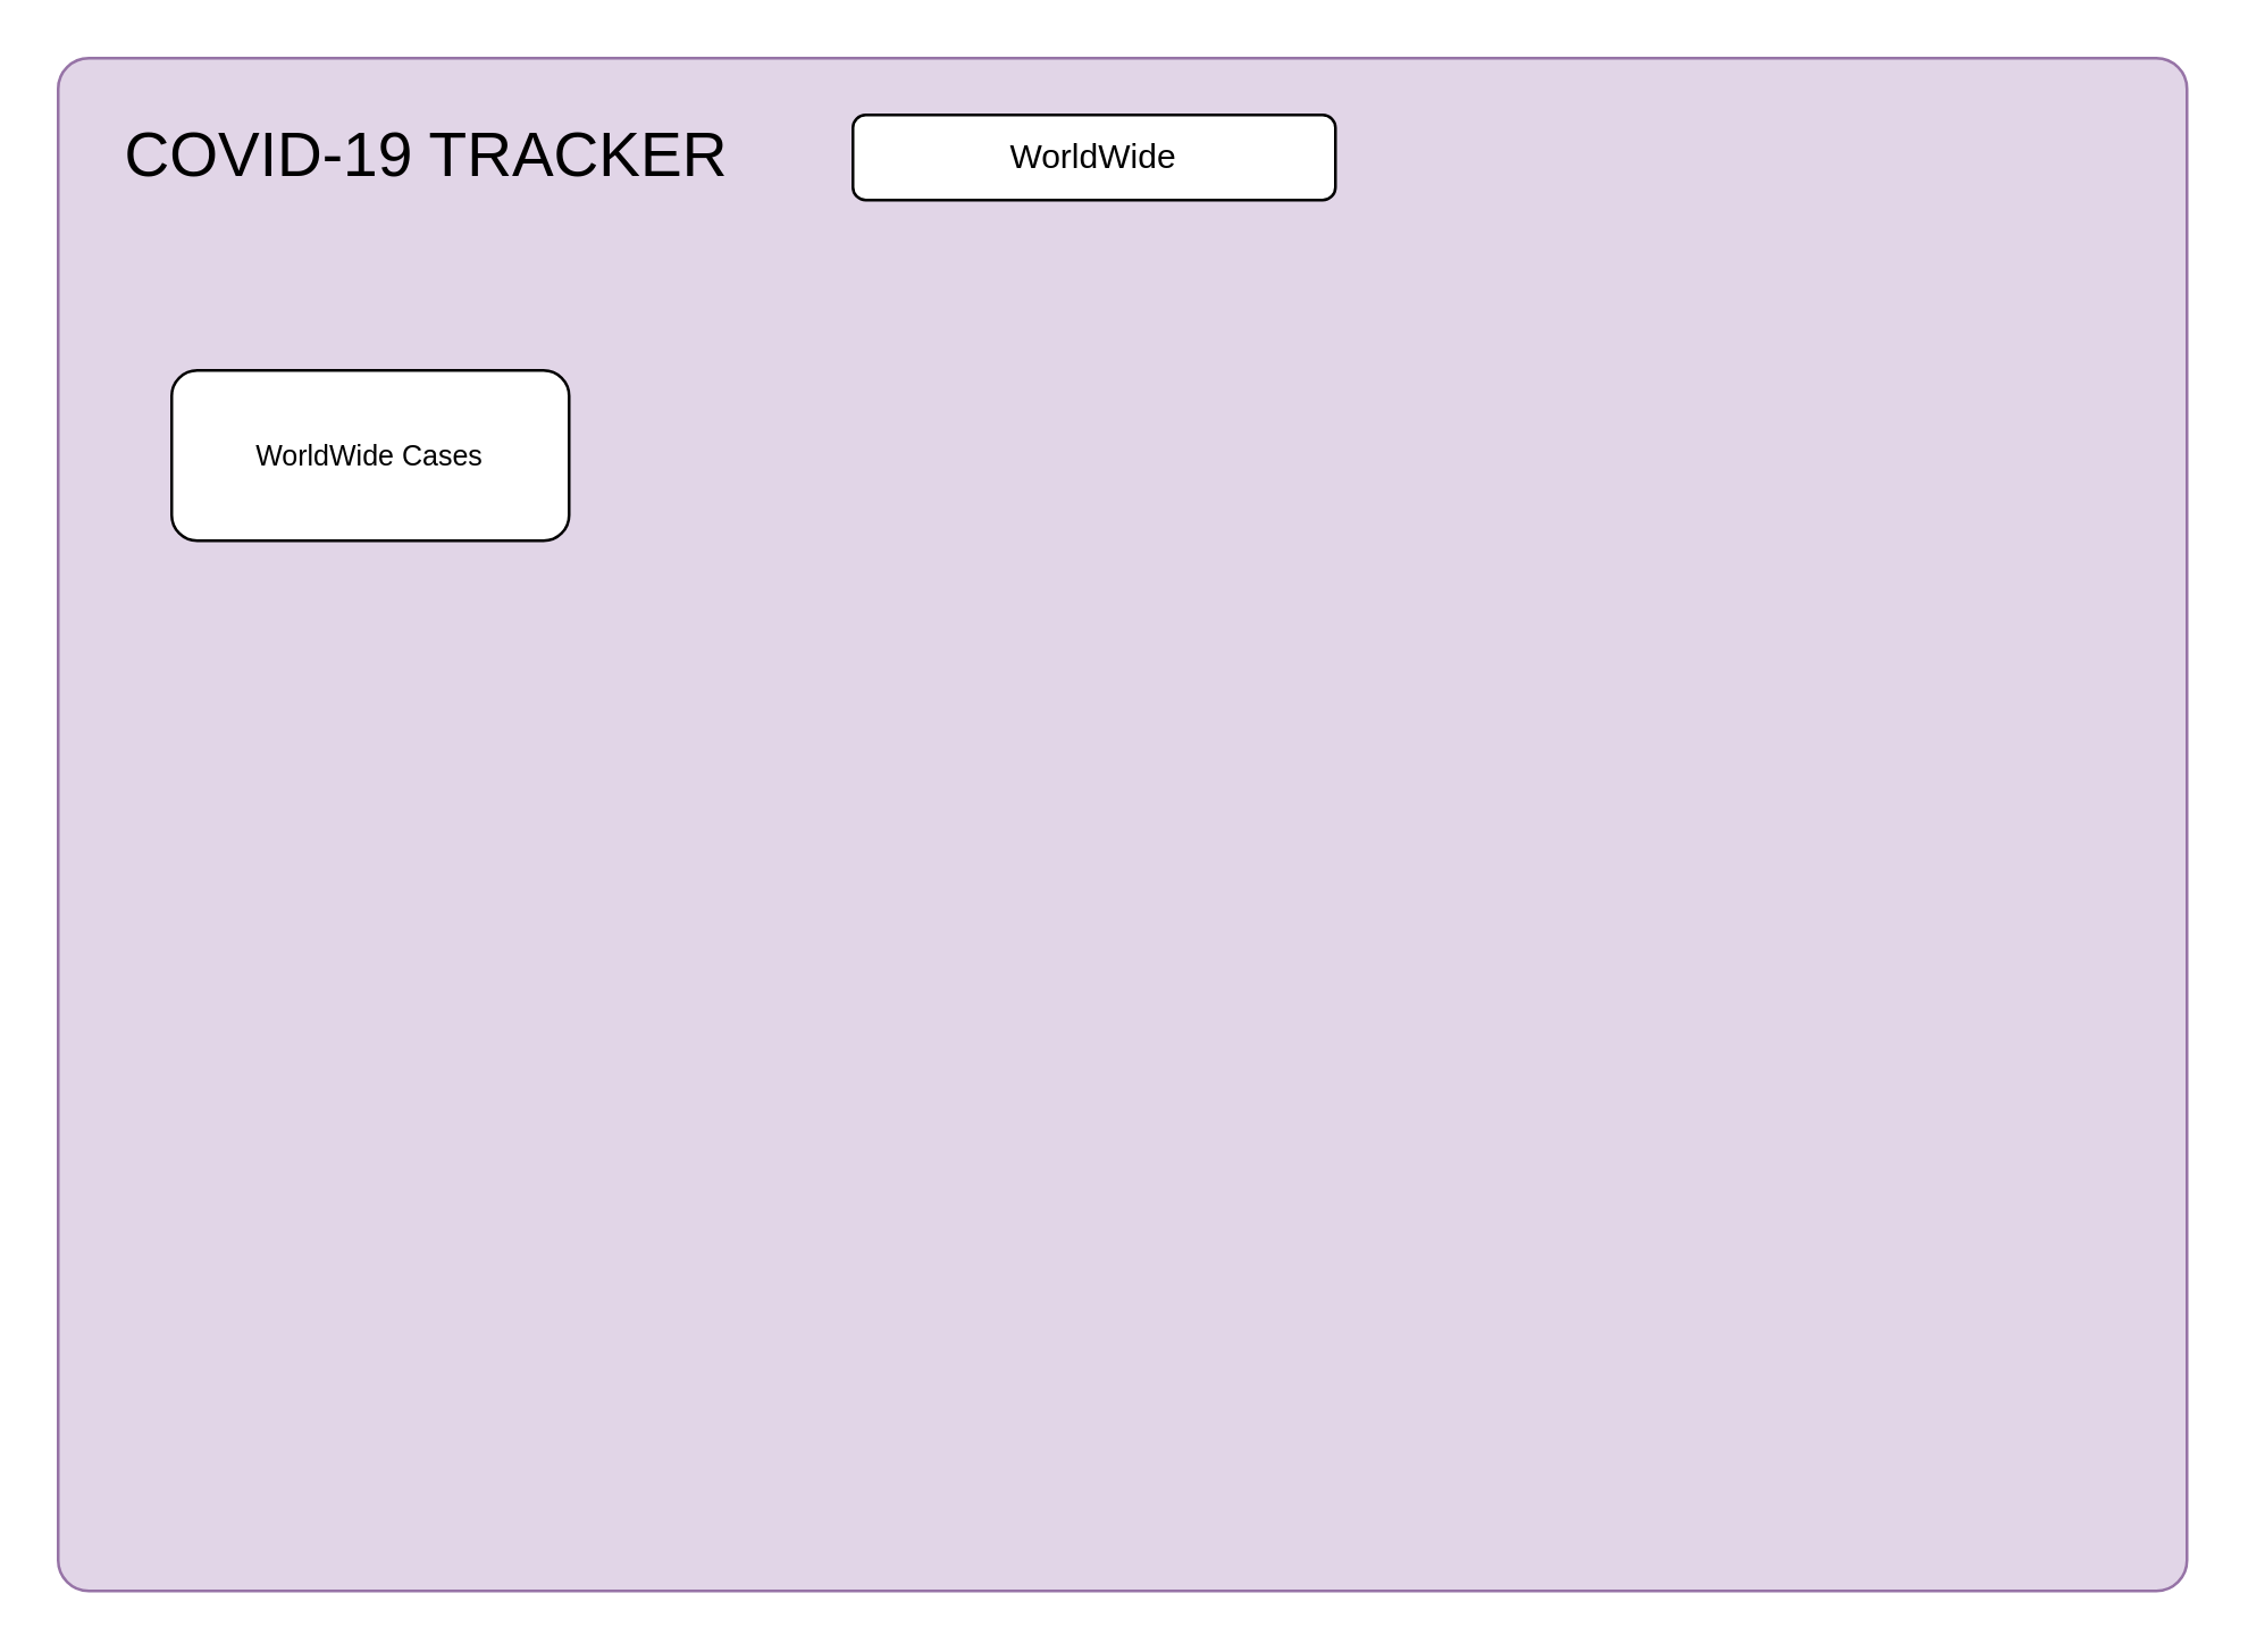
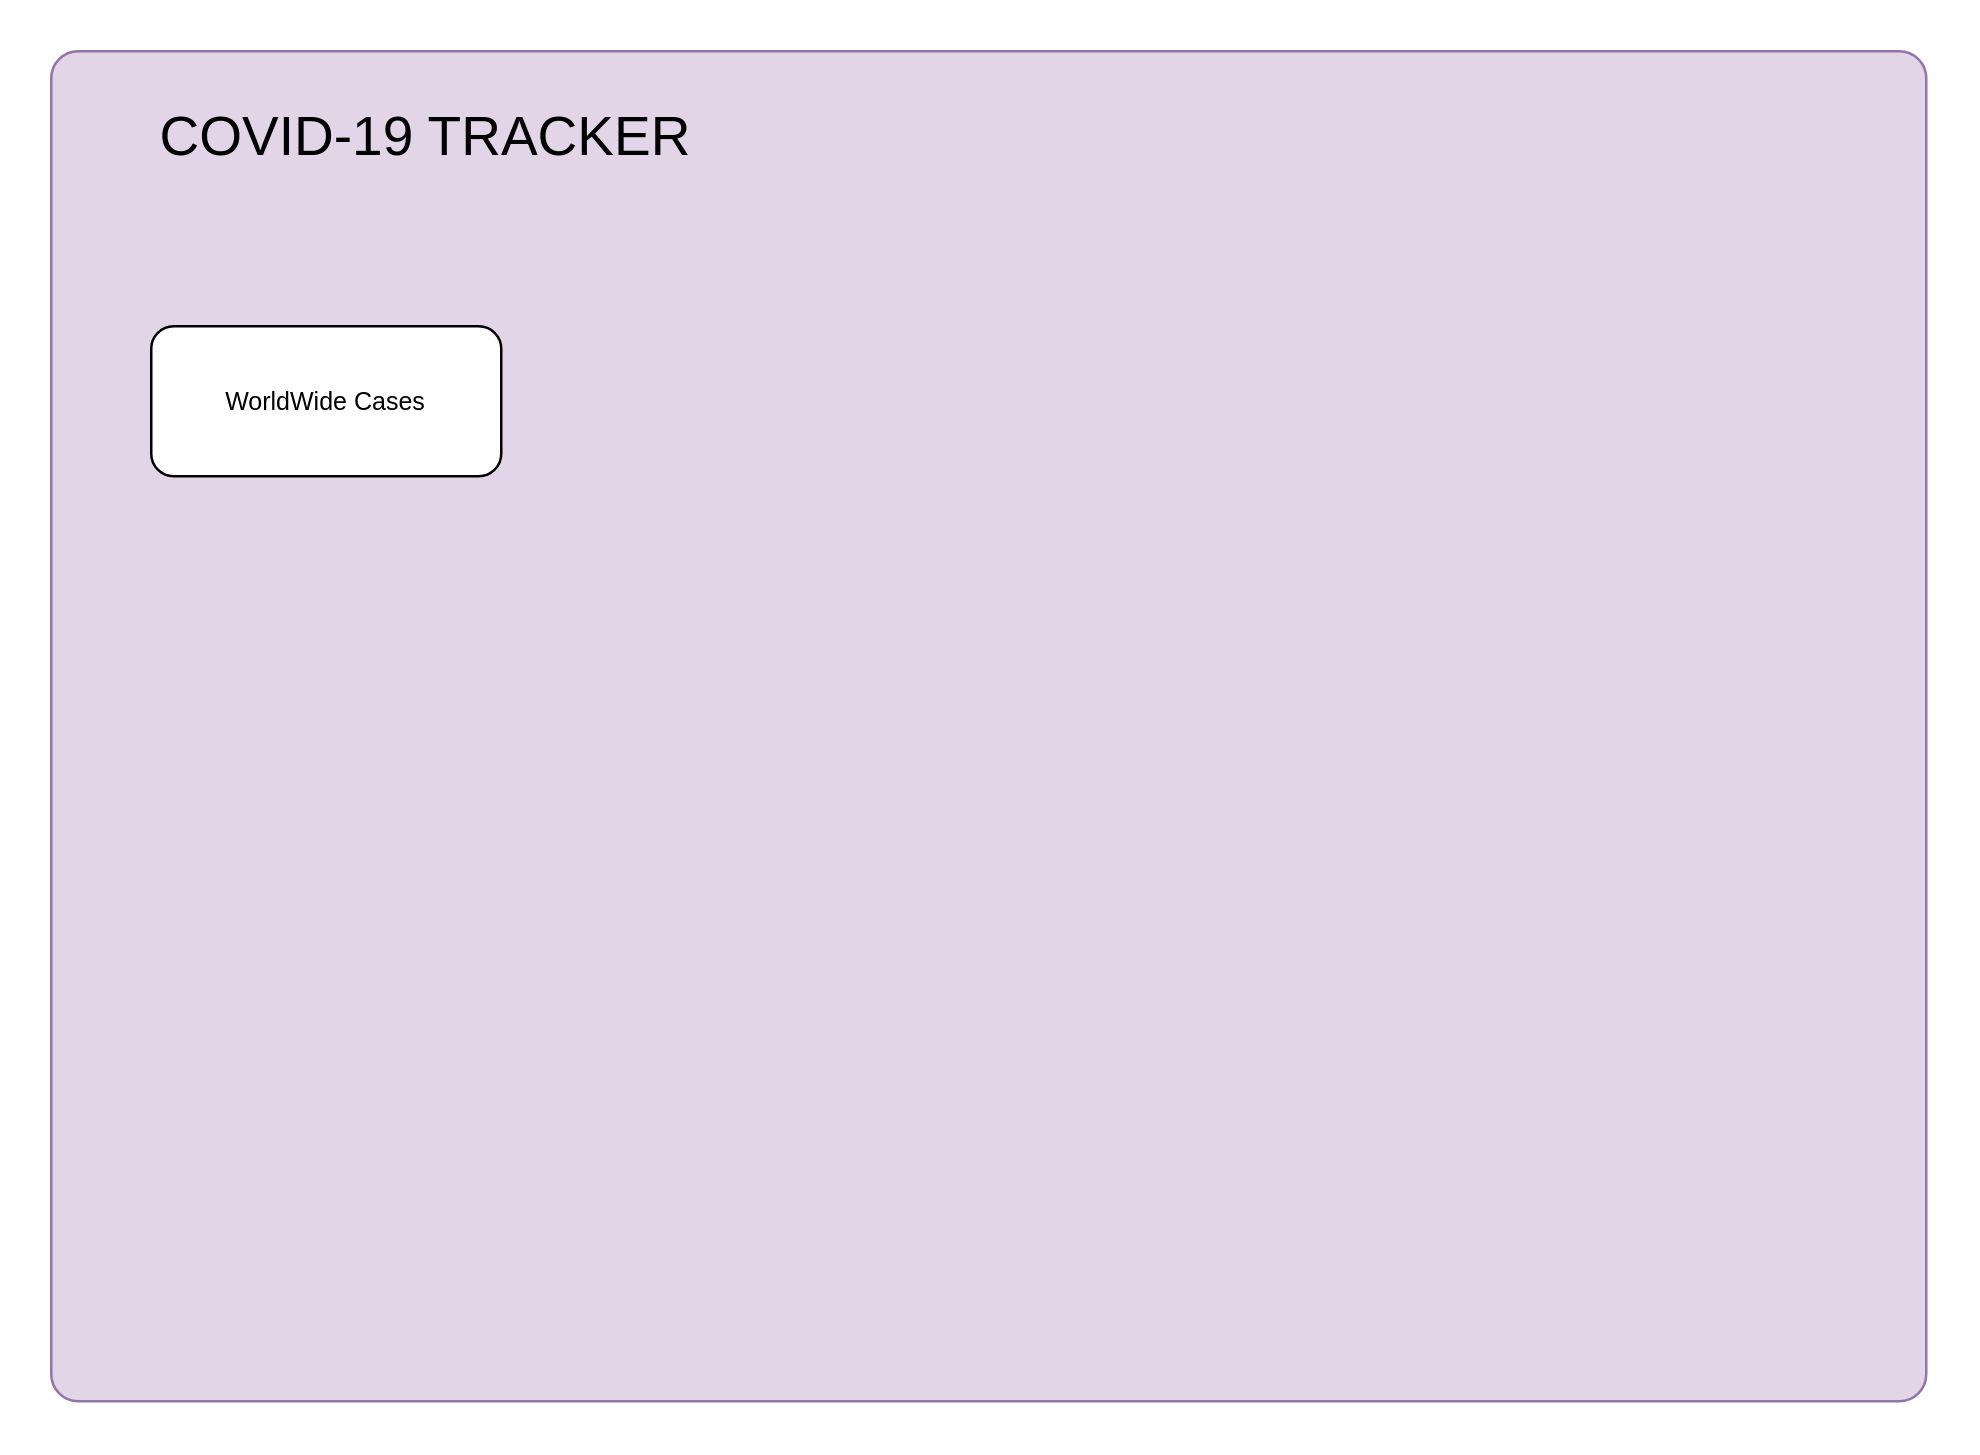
- <mxCell id="3" value="&lt;font style=&quot;font-size: 22px&quot;&gt;COVID-19 TRACKER&lt;/font&gt;" style="text;html=1;strokeColor=none;fillColor=none;align=center;verticalAlign=middle;whiteSpace=wrap;rounded=0;" vertex="1" parent="1"><mxGeometry x="30" y="40" width="240" height="30" as="geometry" /></mxCell>
+ <mxCell id="3" value="&lt;font style=&quot;font-size: 22px&quot;&gt;COVID-19 TRACKER&lt;/font&gt;" style="text;html=1;strokeColor=none;fillColor=none;align=center;verticalAlign=middle;whiteSpace=wrap;rounded=0;" vertex="1" parent="1"><mxGeometry x="50" y="40" width="240" height="30" as="geometry" /></mxCell>
- <mxCell id="4" value="WorldWide" style="rounded=1;whiteSpace=wrap;html=1;" vertex="1" parent="1"><mxGeometry x="300" y="40" width="170" height="30" as="geometry" /></mxCell>
